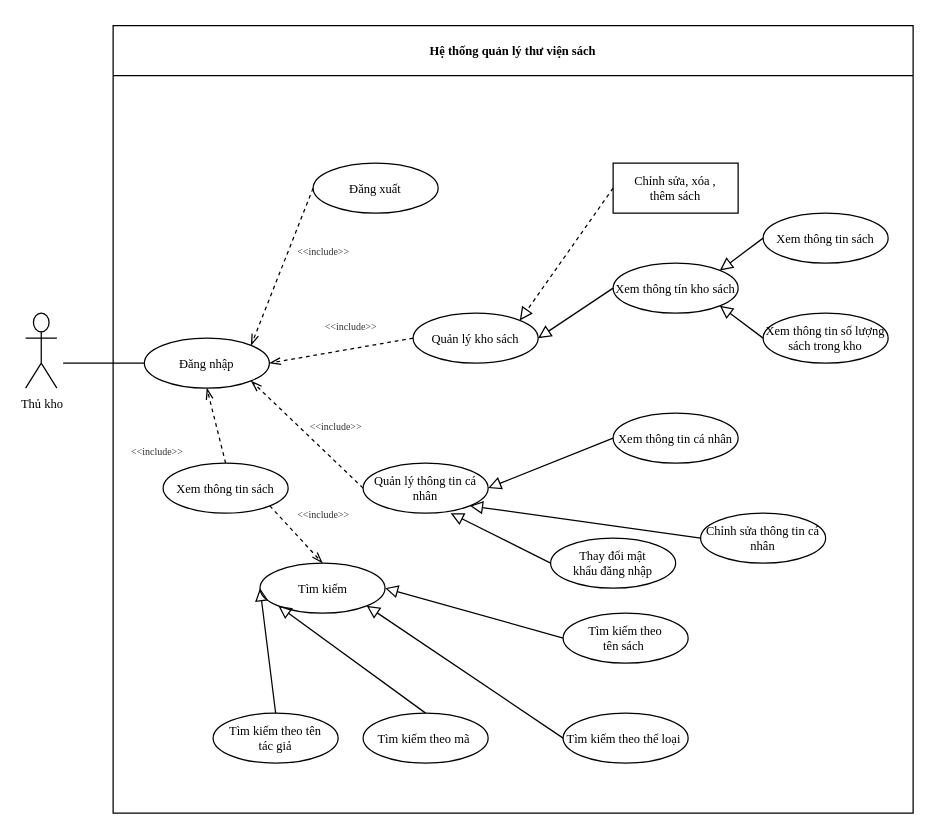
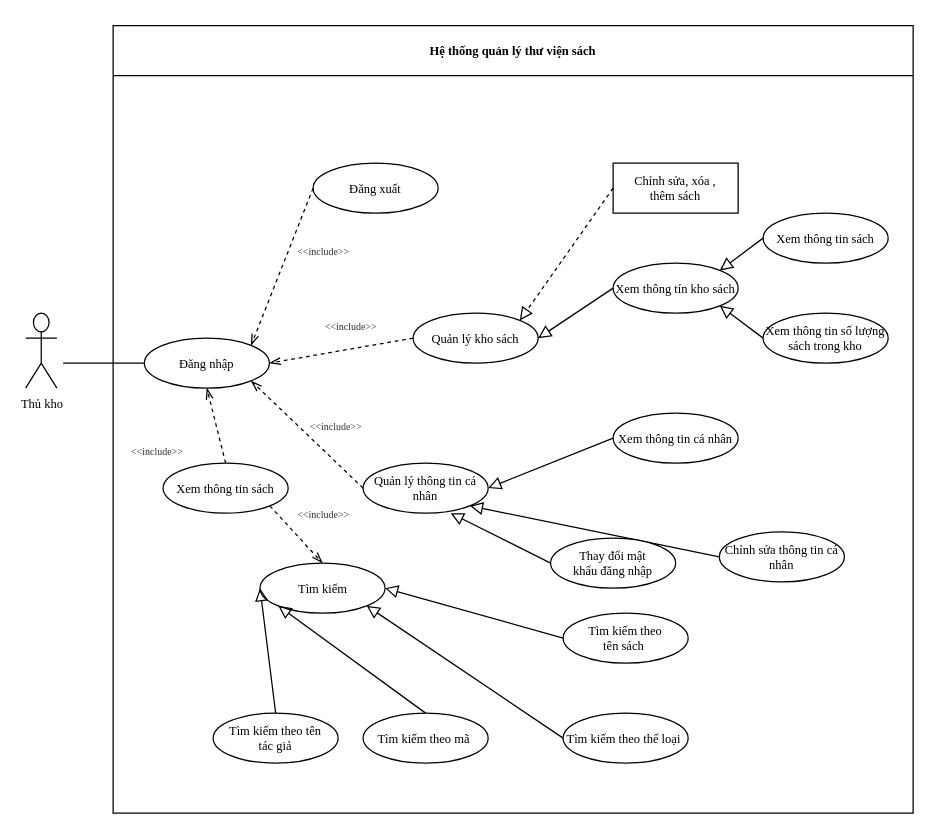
- <mxCell id="17" value="Chỉnh sửa thông tin cá nhân" style="ellipse;whiteSpace=wrap;html=1;fontFamily=Times New Roman;fontSize=10;" parent="2" vertex="1"><mxGeometry x="470" y="390" width="100" height="40" as="geometry" /></mxCell>
+ <mxCell id="17" value="Chỉnh sửa thông tin cá nhân" style="ellipse;whiteSpace=wrap;html=1;fontFamily=Times New Roman;fontSize=10;" parent="2" vertex="1"><mxGeometry x="485" y="405" width="100" height="40" as="geometry" /></mxCell>
